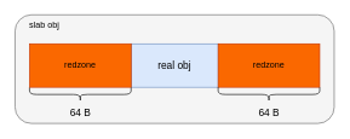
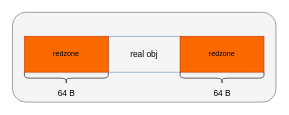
- <mxCell id="9" value="slab obj" style="text;html=1;align=center;verticalAlign=middle;resizable=0;points=[];autosize=1;strokeColor=none;fillColor=none;" vertex="1" parent="1"><mxGeometry x="30" y="20" width="60" height="30" as="geometry" /></mxCell>
- <mxCell id="3" value="&lt;font style=&quot;font-size: 14px;&quot;&gt;real obj&lt;/font&gt;" style="rounded=0;whiteSpace=wrap;html=1;fillColor=#dae8fc;strokeColor=#6c8ebf;" vertex="1" parent="1"><mxGeometry x="180" y="60" width="120" height="60" as="geometry" /></mxCell>
+ <mxCell id="3" value="&lt;font style=&quot;font-size: 14px;&quot;&gt;real obj&lt;/font&gt;" style="rounded=0;whiteSpace=wrap;html=1;fillColor=#f5f5f5;strokeColor=#6c8ebf;" vertex="1" parent="1"><mxGeometry x="180" y="60" width="120" height="60" as="geometry" /></mxCell>
